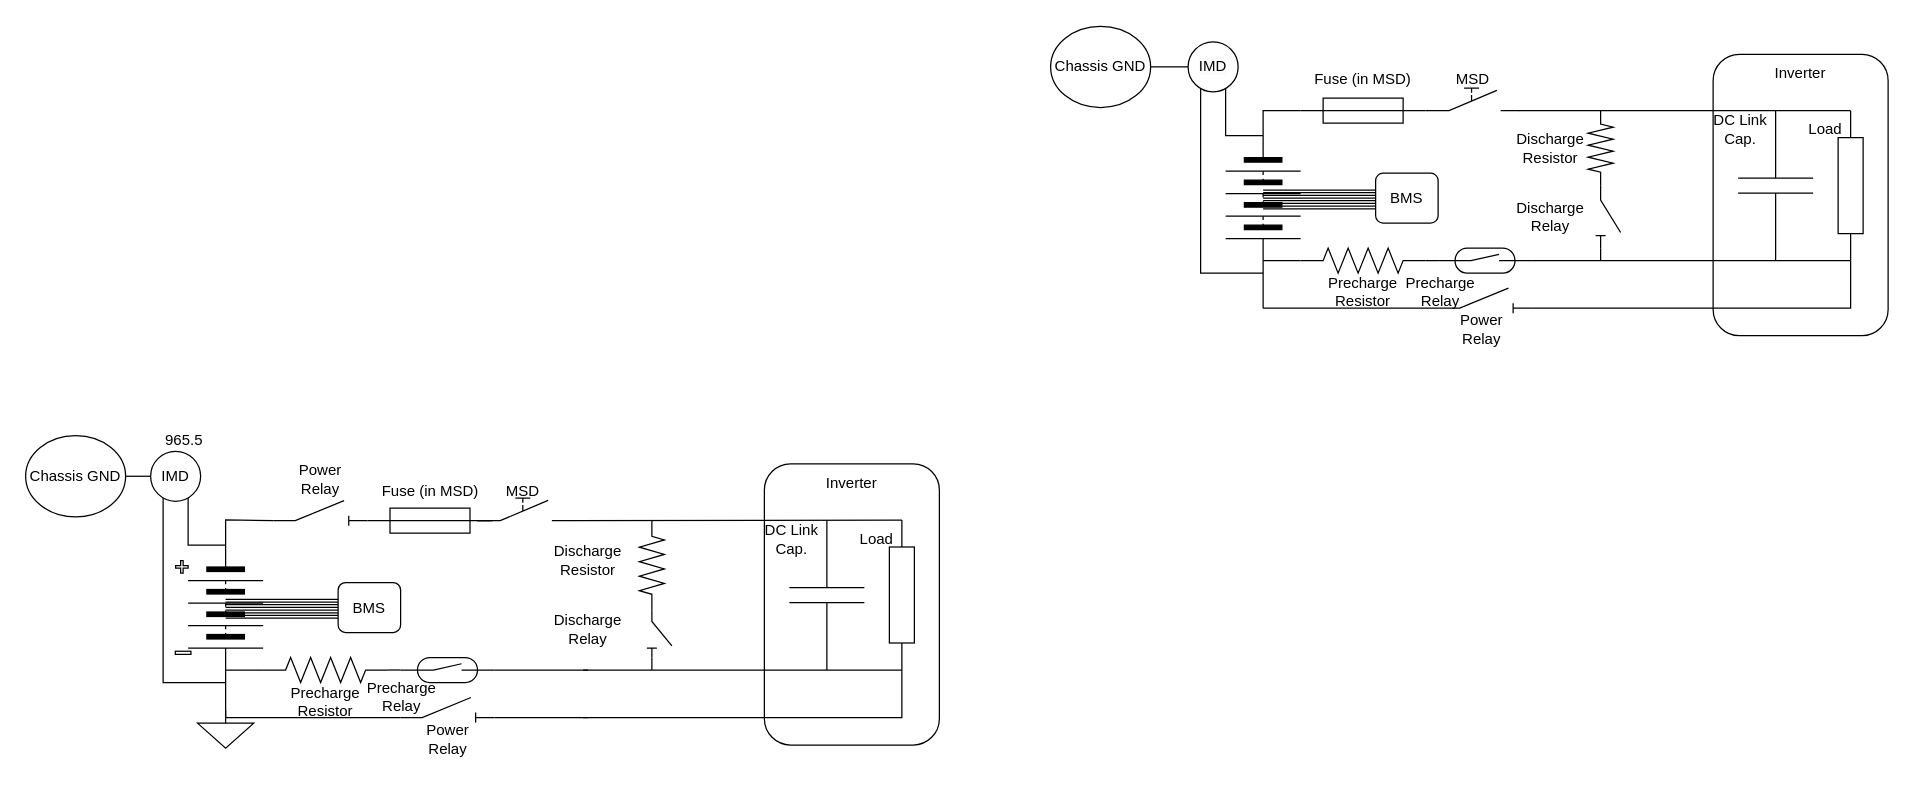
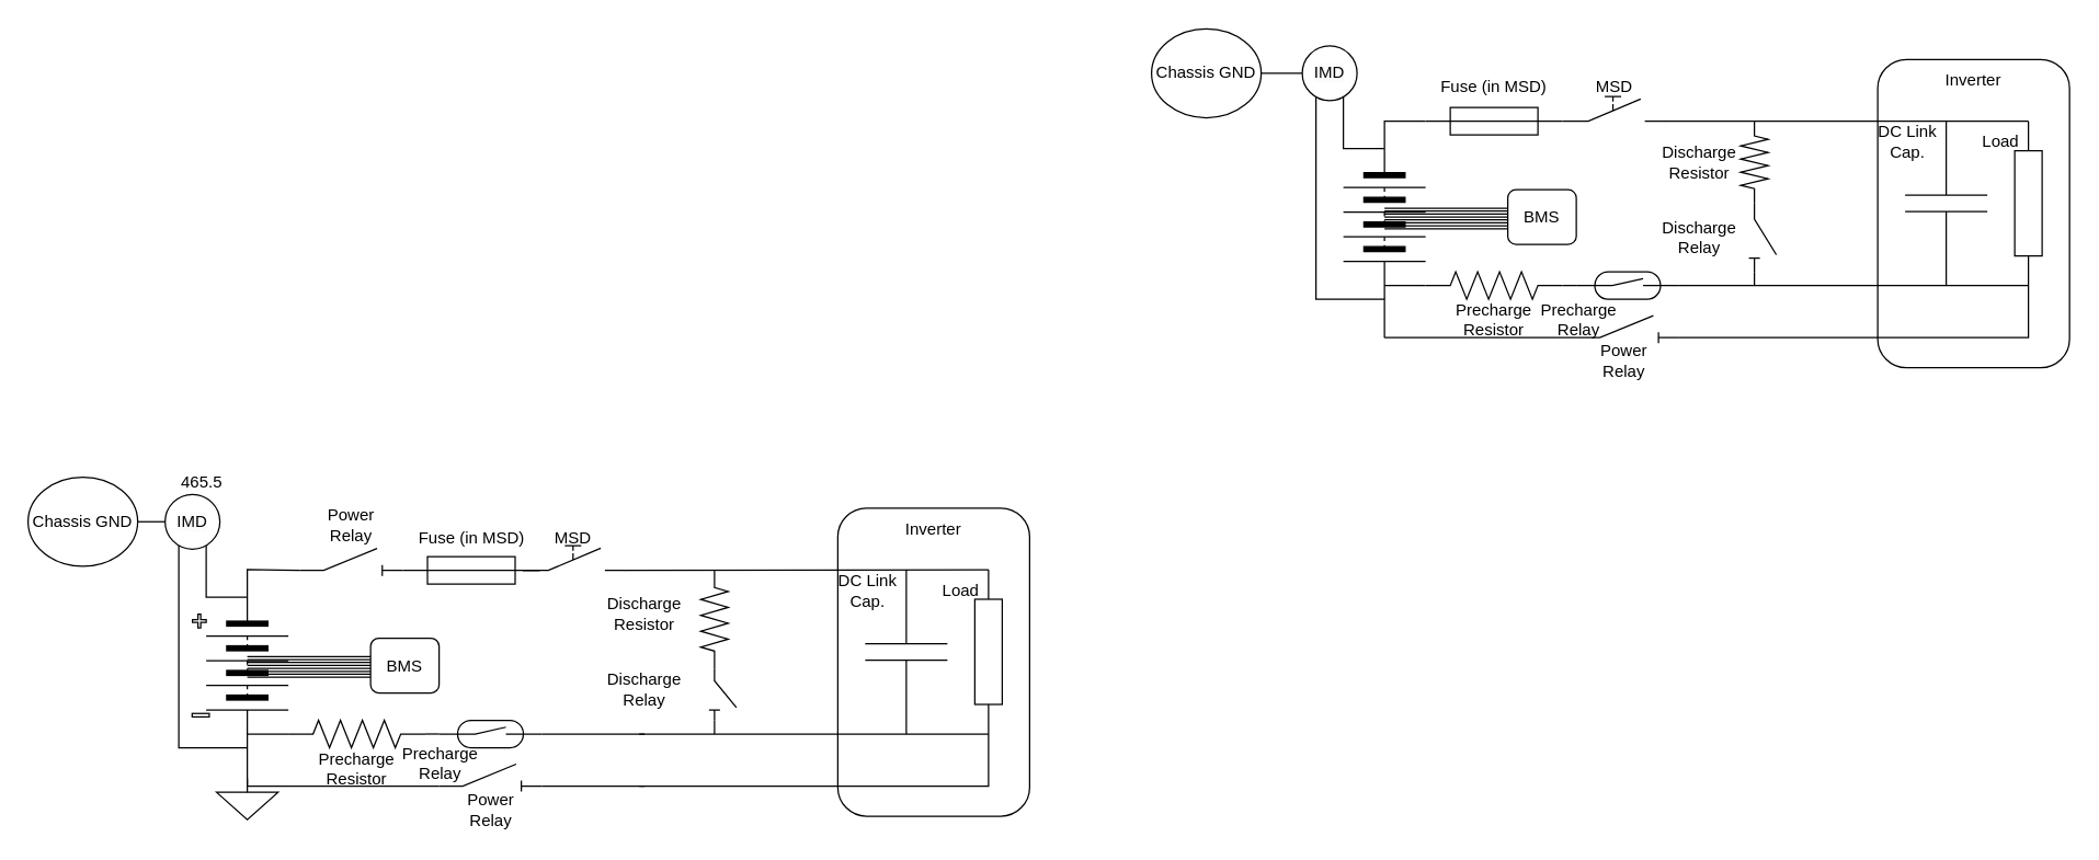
- <mxCell id="81" value="965.5" style="text;whiteSpace=wrap;" vertex="1" parent="1"><mxGeometry x="130" y="338" width="60" height="40" as="geometry" /></mxCell>
+ <mxCell id="81" value="465.5" style="text;whiteSpace=wrap;" vertex="1" parent="1"><mxGeometry x="130" y="338" width="60" height="40" as="geometry" /></mxCell>
